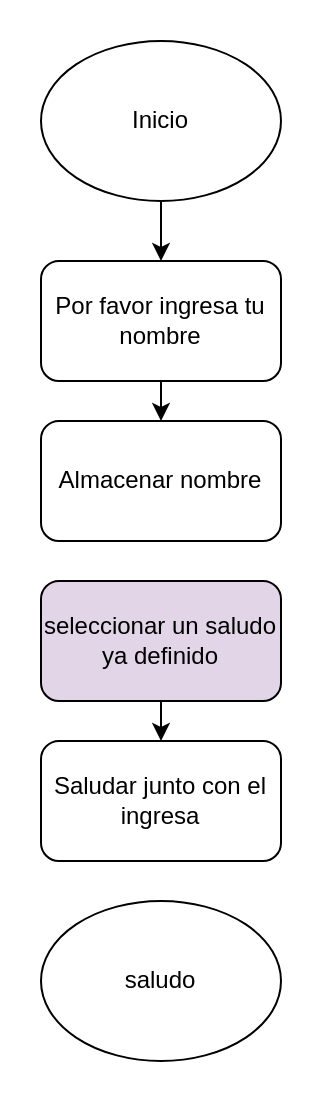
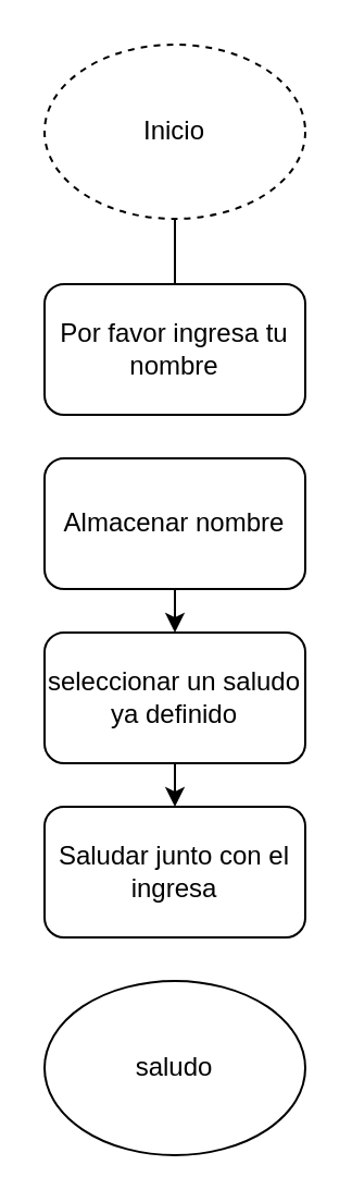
- <mxCell id="3" value="Inicio" style="ellipse;whiteSpace=wrap;html=1;" vertex="1" parent="1"><mxGeometry x="20" y="20" width="120" height="80" as="geometry" /></mxCell>
+ <mxCell id="3" value="Inicio" style="ellipse;whiteSpace=wrap;html=1;dashed=1;" vertex="1" parent="1"><mxGeometry x="20" y="20" width="120" height="80" as="geometry" /></mxCell>
- <mxCell id="2" value="" style="edgeStyle=none;html=1;" edge="1" parent="1" source="3" target="5"><mxGeometry relative="1" as="geometry" /></mxCell>
+ <mxCell id="2" value="" style="edgeStyle=none;html=1;endArrow=none;" edge="1" parent="1" source="3" target="5"><mxGeometry relative="1" as="geometry" /></mxCell>
- <mxCell id="4" value="" style="edgeStyle=none;html=1;" edge="1" parent="1" source="5" target="7"><mxGeometry relative="1" as="geometry" /></mxCell>
+ <mxCell id="6" value="" style="edgeStyle=none;html=1;" edge="1" parent="1" source="7" target="9"><mxGeometry relative="1" as="geometry" /></mxCell>
- <mxCell id="9" value="seleccionar un saludo ya definido" style="rounded=1;whiteSpace=wrap;html=1;fillColor=#e1d5e7;" vertex="1" parent="1"><mxGeometry x="20" y="290" width="120" height="60" as="geometry" /></mxCell>
+ <mxCell id="9" value="seleccionar un saludo ya definido" style="rounded=1;whiteSpace=wrap;html=1;" vertex="1" parent="1"><mxGeometry x="20" y="290" width="120" height="60" as="geometry" /></mxCell>
